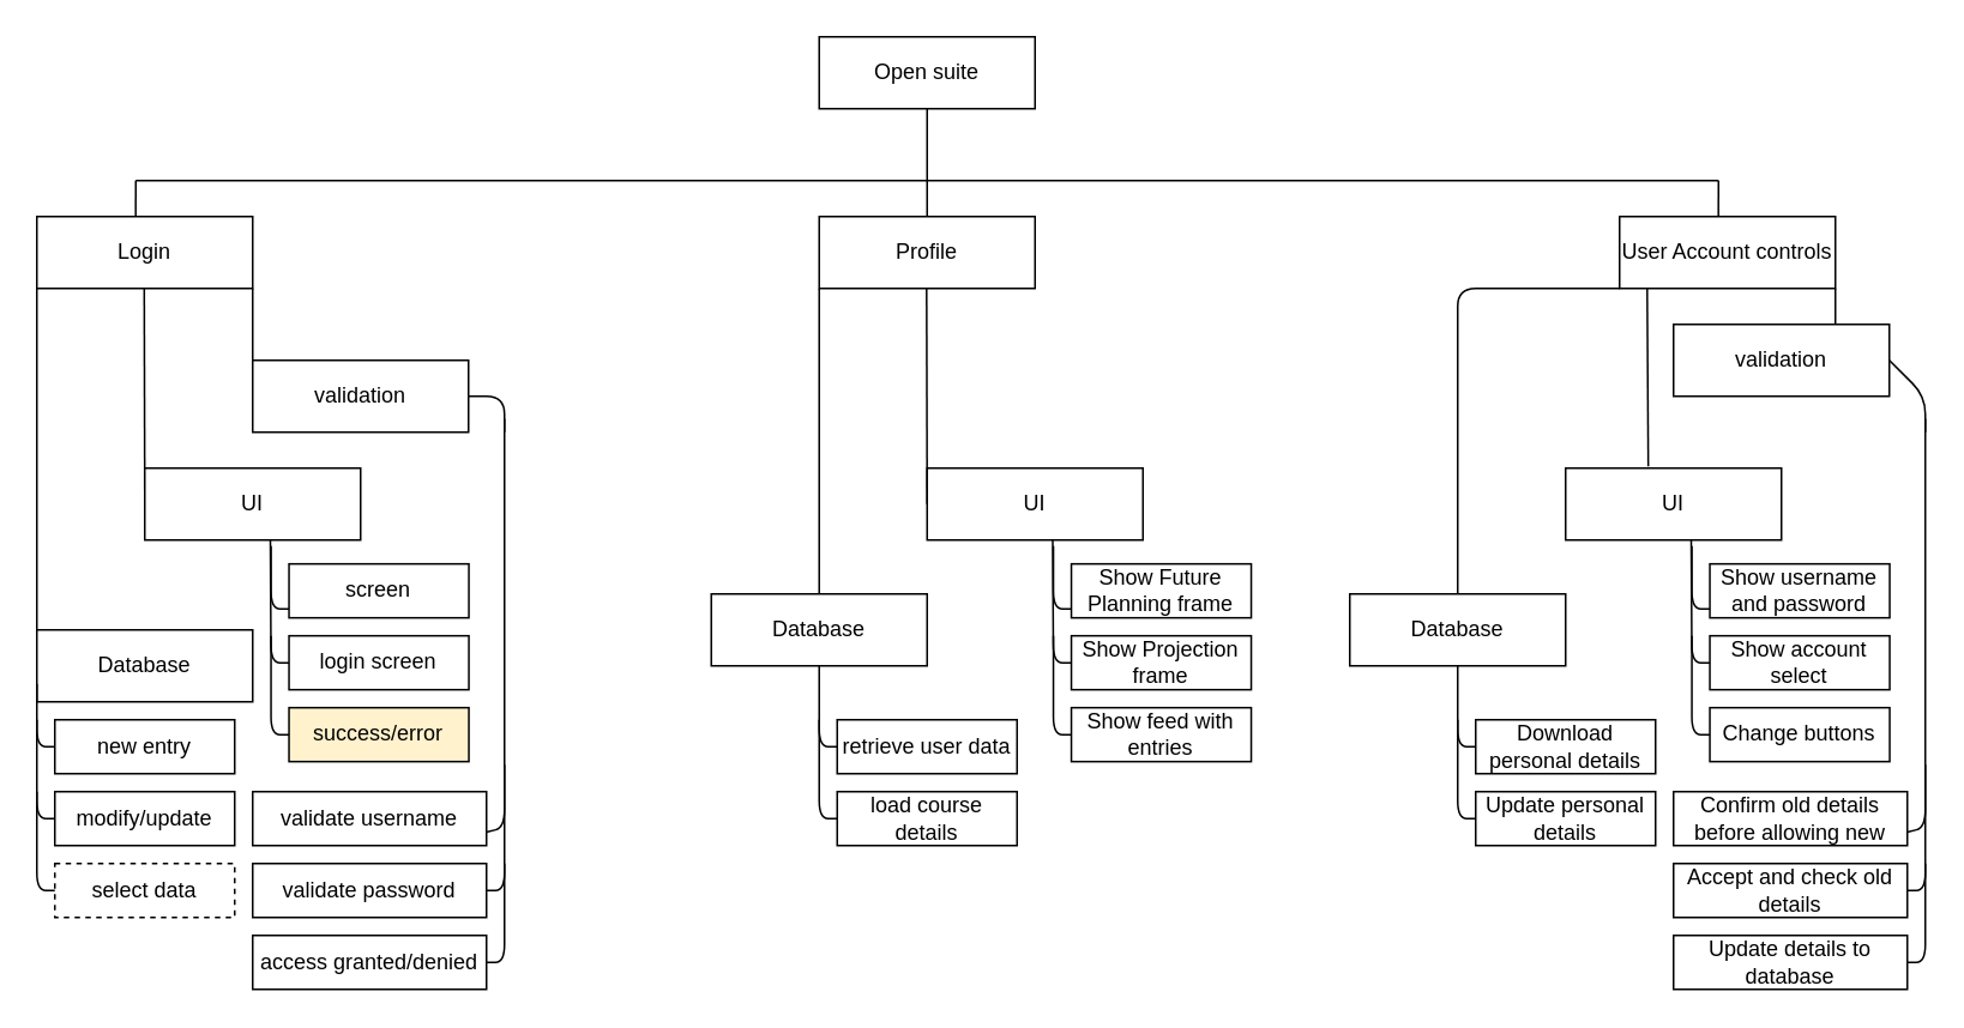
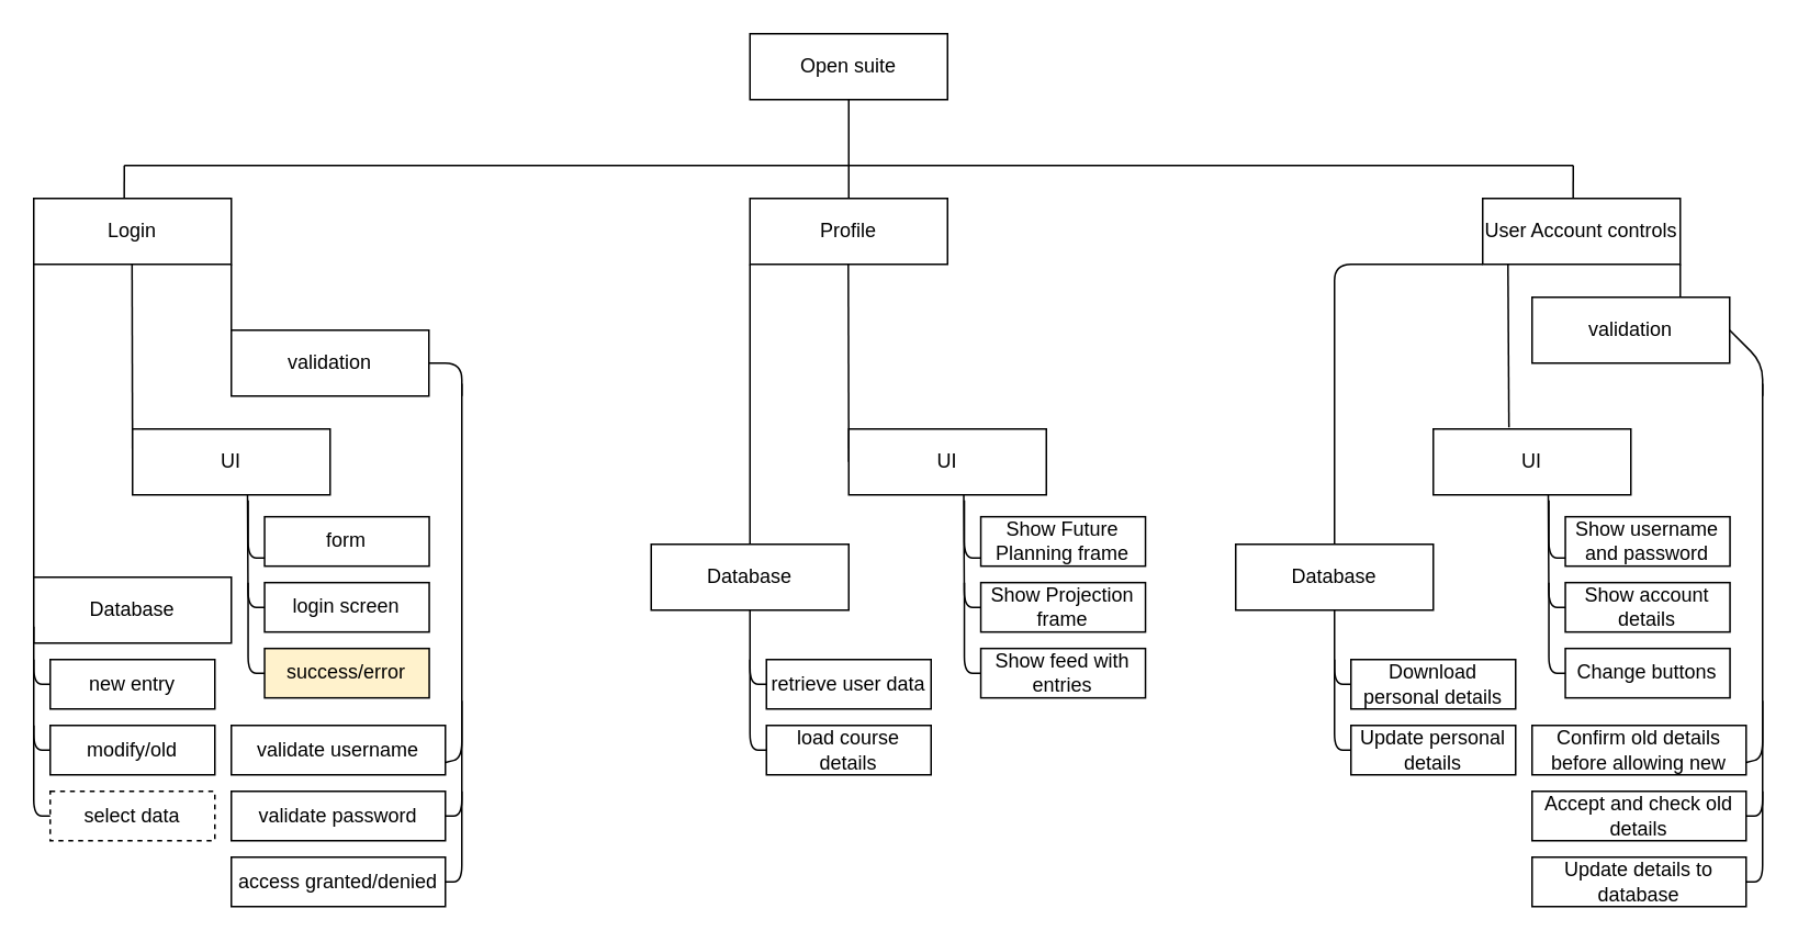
- <mxCell id="21" value="screen" style="rounded=0;whiteSpace=wrap;html=1;" parent="1" vertex="1"><mxGeometry x="160.2" y="313.28" width="100" height="30" as="geometry" /></mxCell>
+ <mxCell id="21" value="form" style="rounded=0;whiteSpace=wrap;html=1;" parent="1" vertex="1"><mxGeometry x="160.2" y="313.28" width="100" height="30" as="geometry" /></mxCell>
- <mxCell id="56" value="Show account select" style="rounded=0;whiteSpace=wrap;html=1;" vertex="1" parent="1"><mxGeometry x="950.2" y="353.28" width="100" height="30" as="geometry" /></mxCell>
+ <mxCell id="56" value="Show account details" style="rounded=0;whiteSpace=wrap;html=1;" vertex="1" parent="1"><mxGeometry x="950.2" y="353.28" width="100" height="30" as="geometry" /></mxCell>
- <mxCell id="17" value="modify/update" style="rounded=0;whiteSpace=wrap;html=1;" parent="1" vertex="1"><mxGeometry x="30" y="440" width="100" height="30" as="geometry" /></mxCell>
+ <mxCell id="17" value="modify/old" style="rounded=0;whiteSpace=wrap;html=1;" parent="1" vertex="1"><mxGeometry x="30" y="440" width="100" height="30" as="geometry" /></mxCell>
